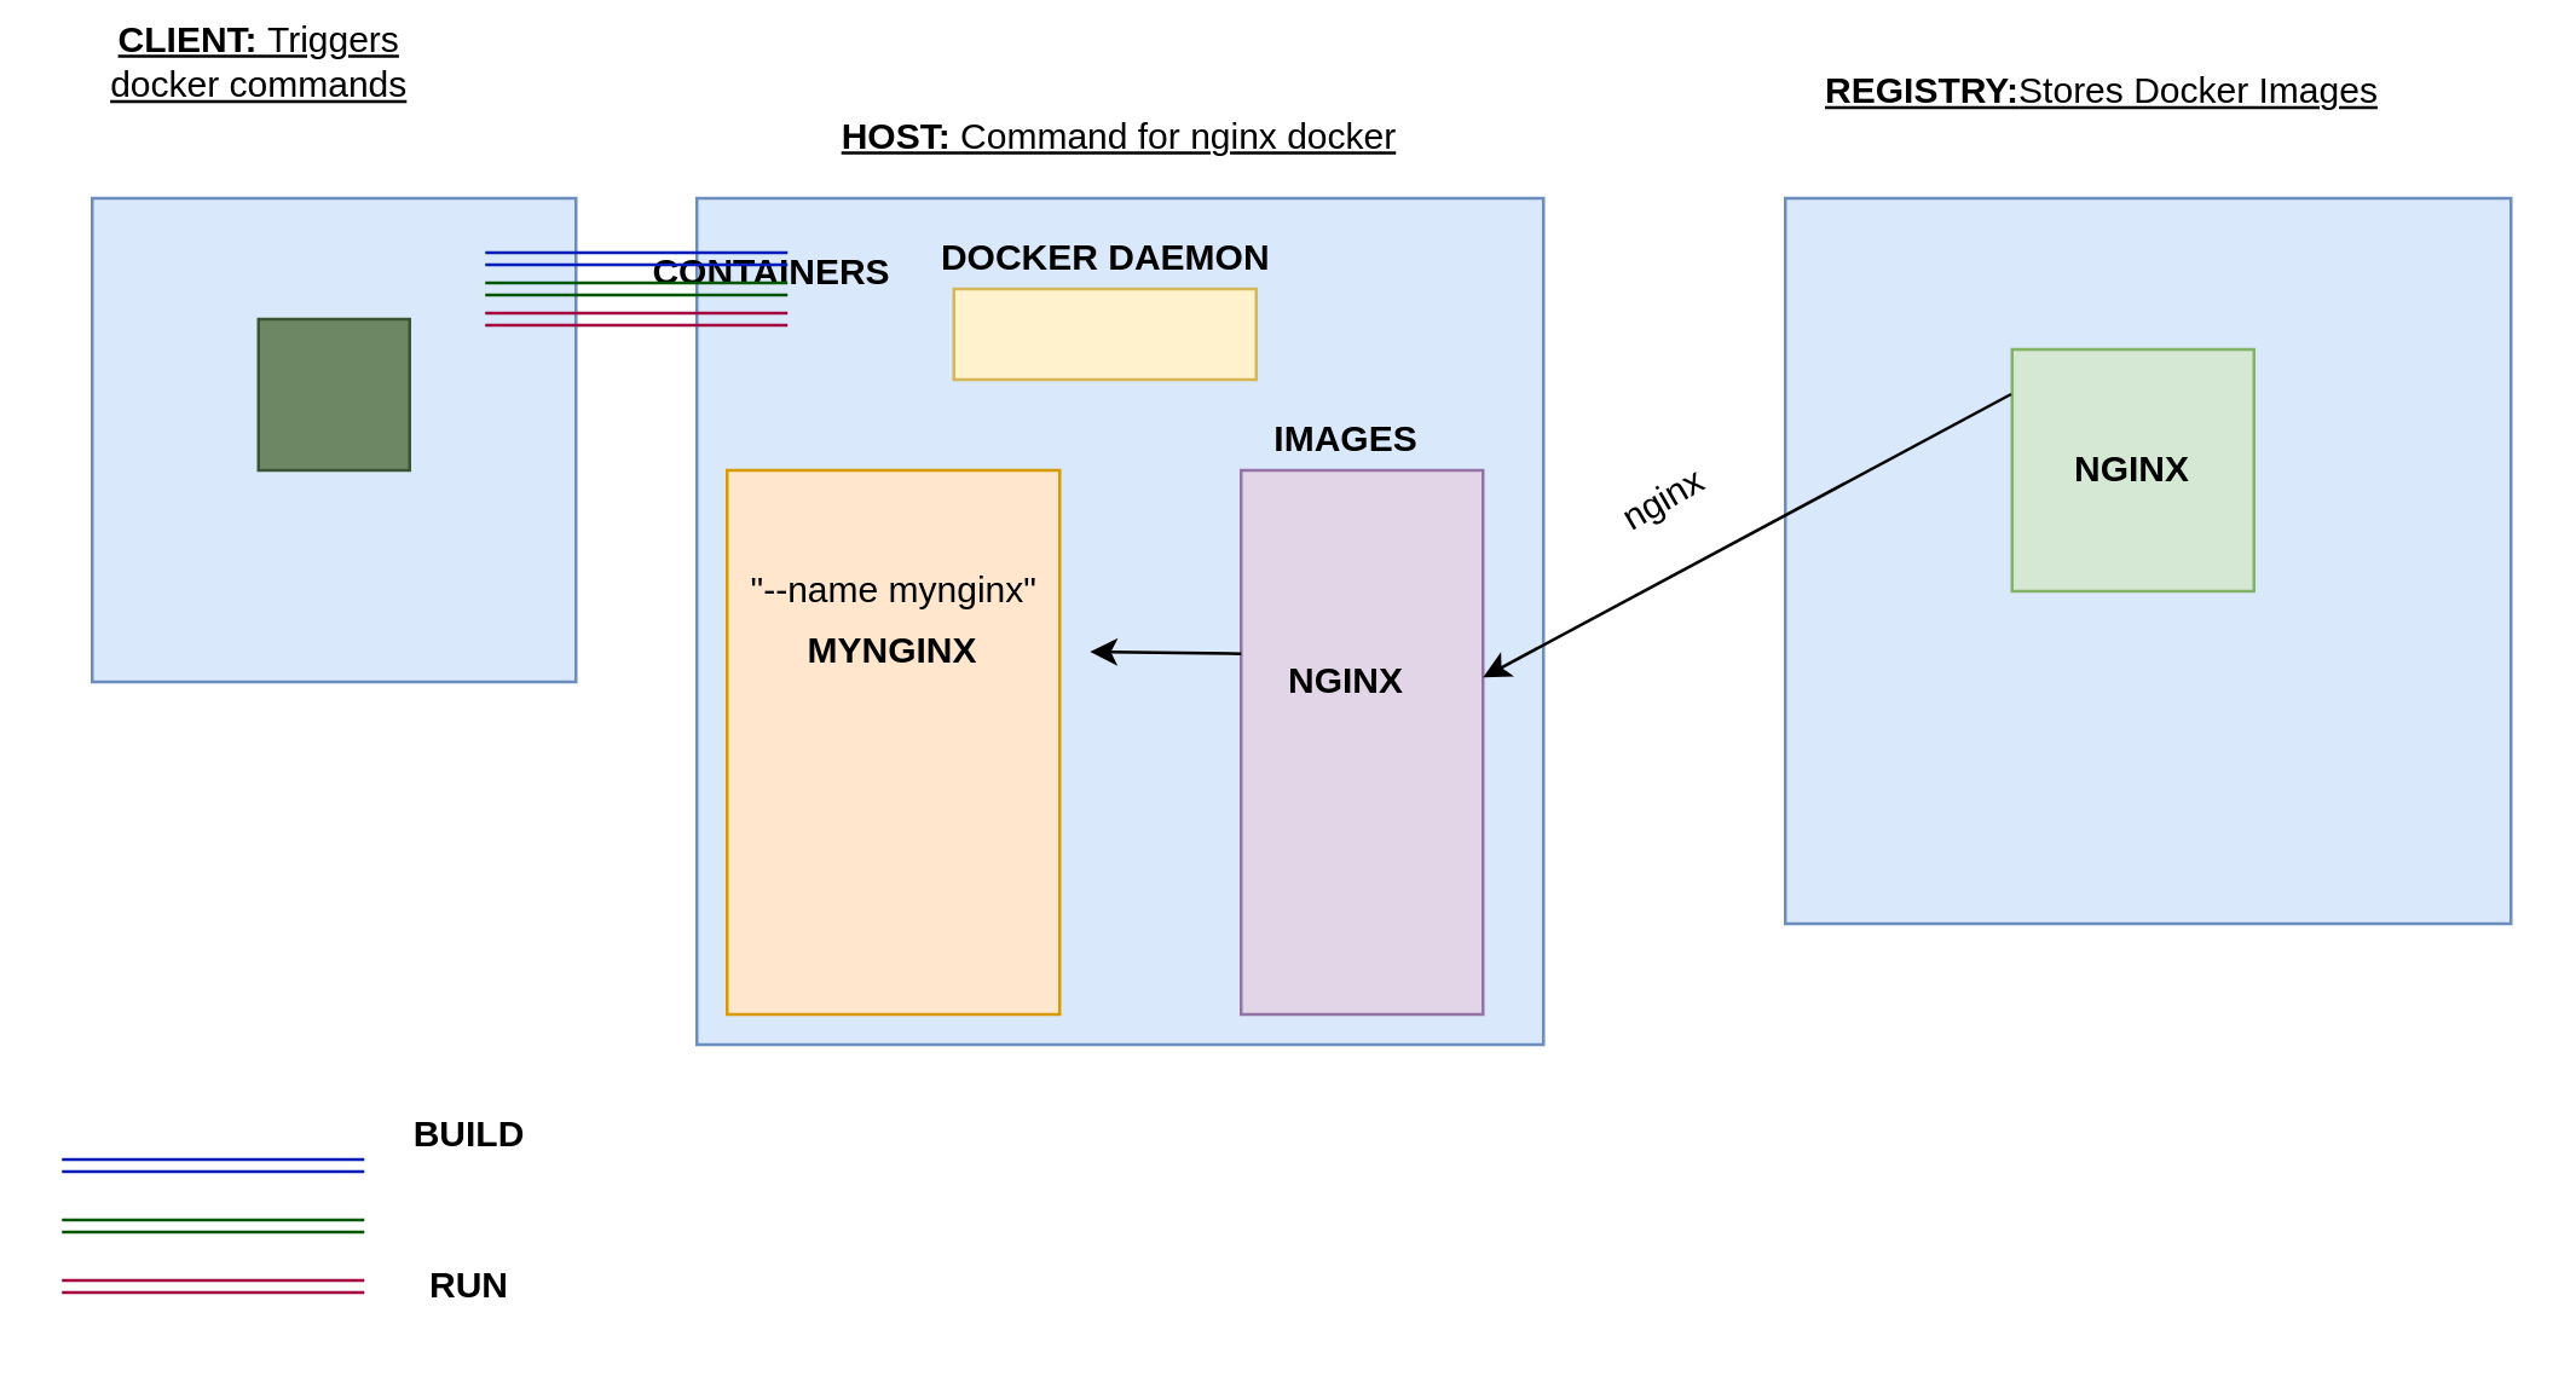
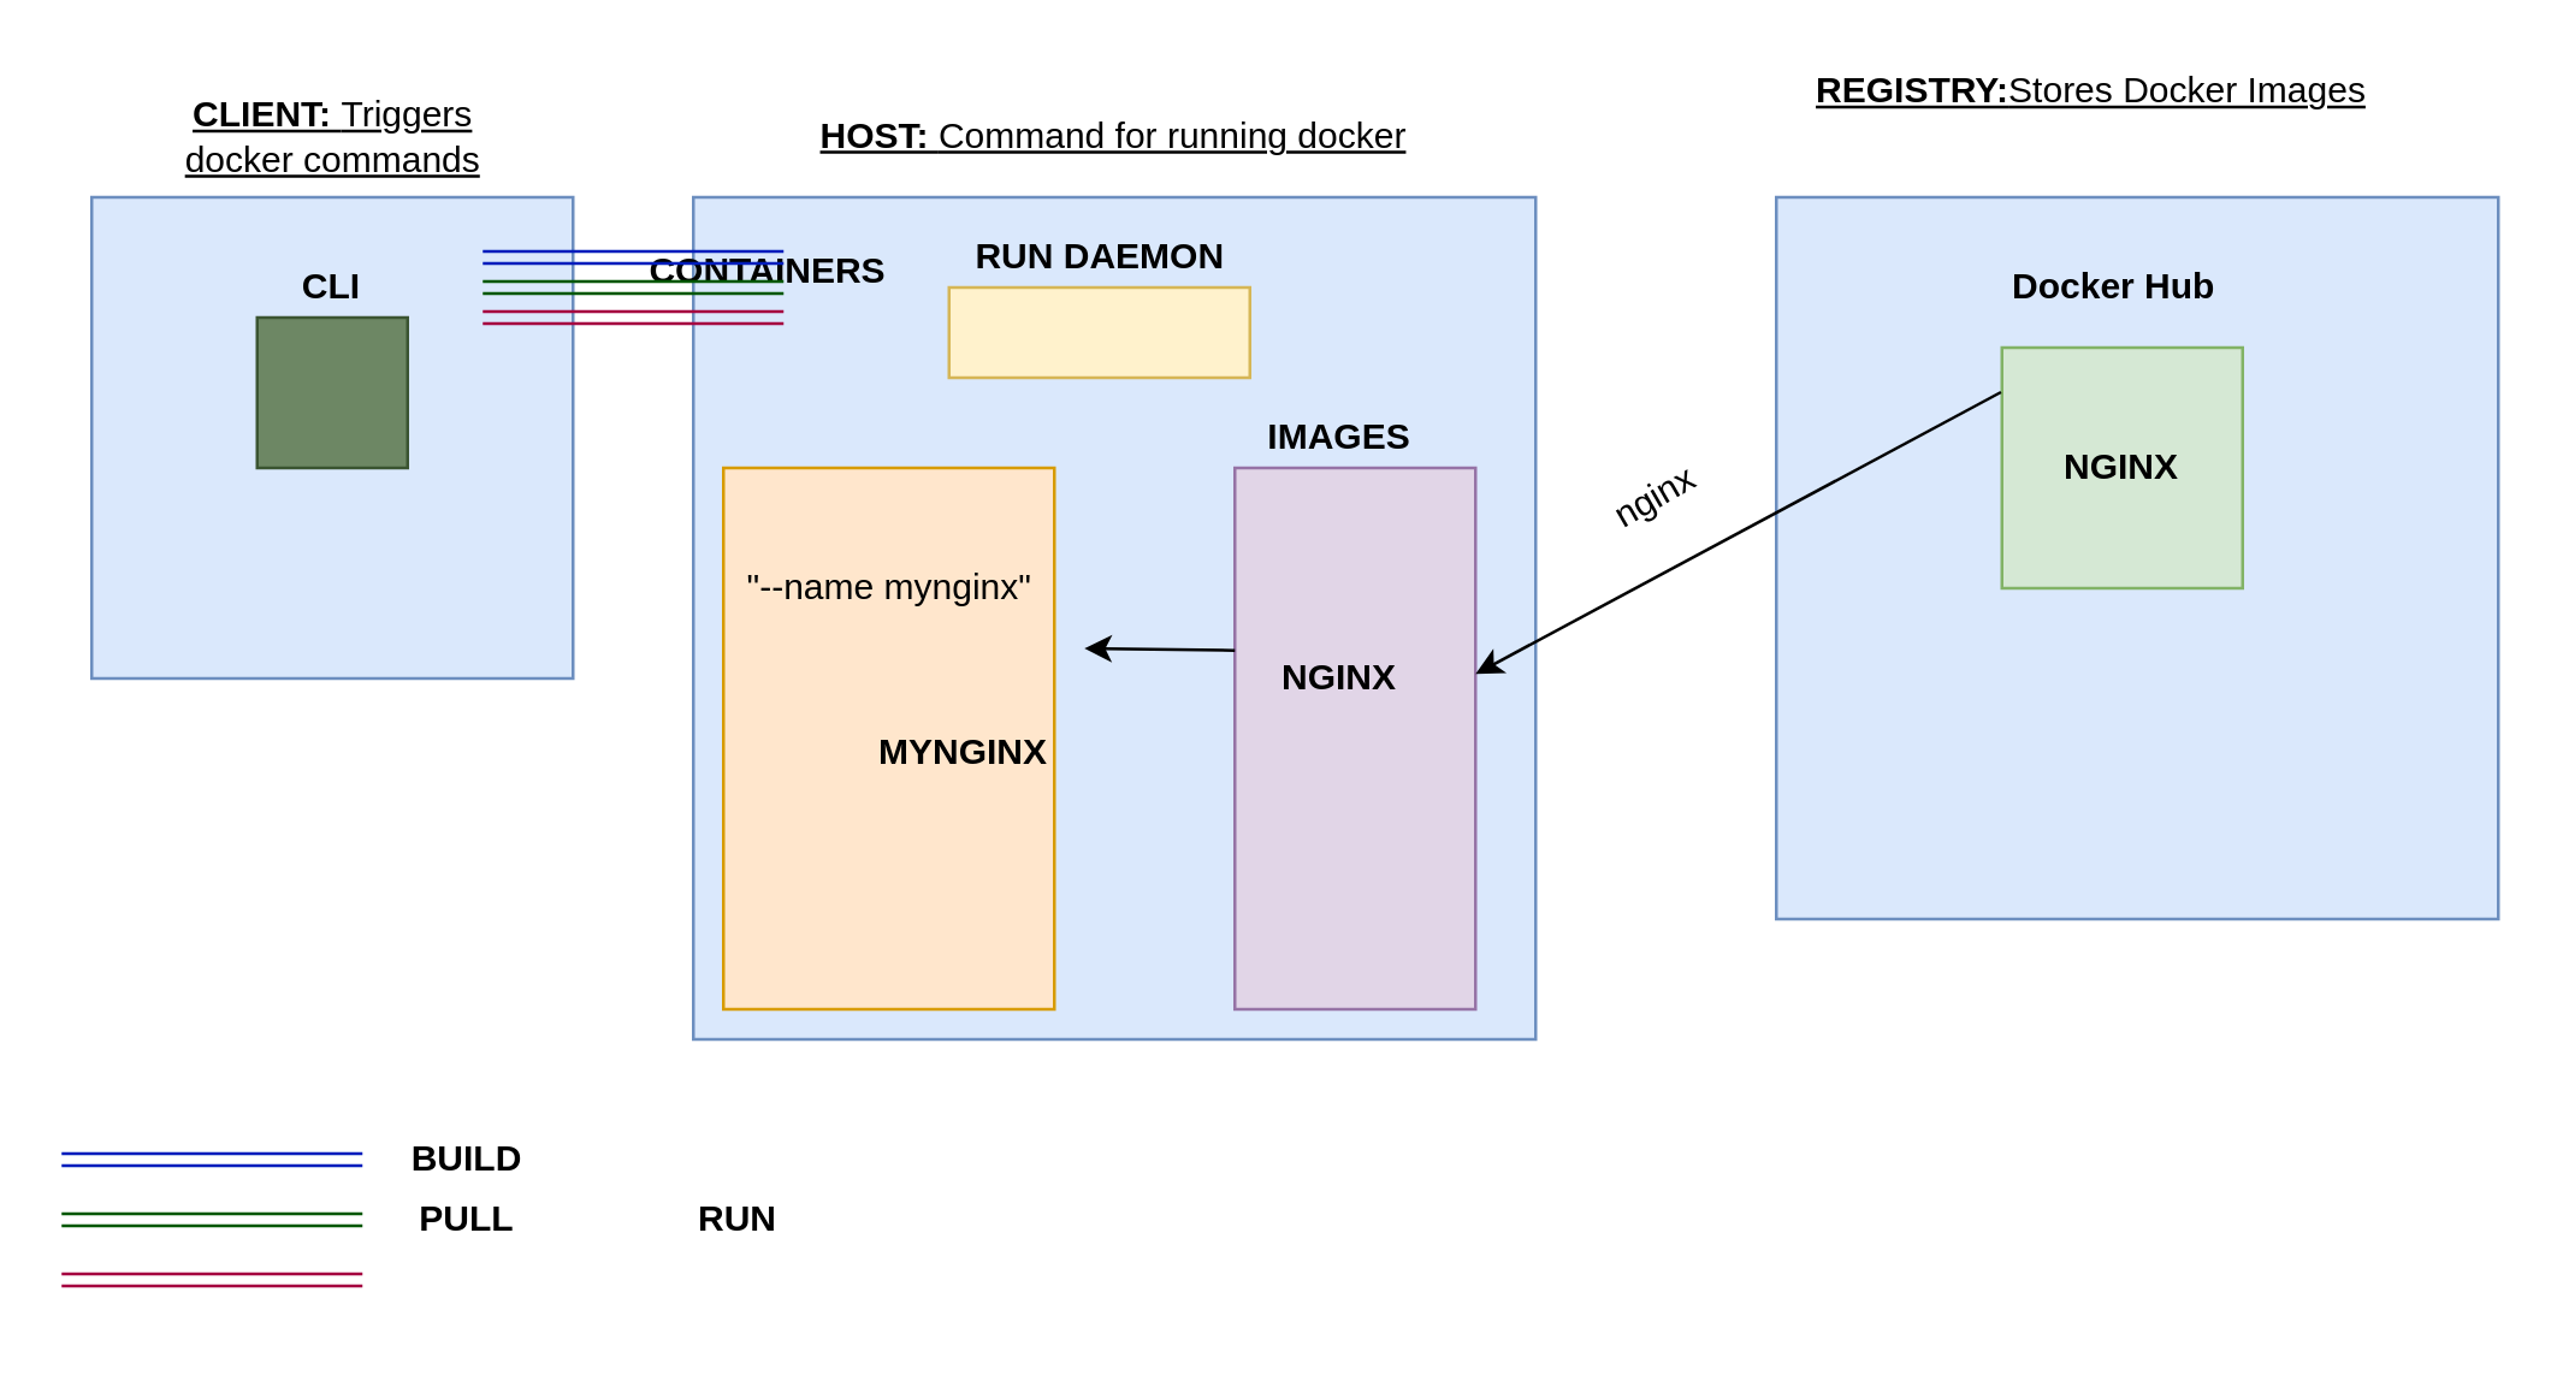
- <mxCell id="10" value="CLIENT: &lt;span style=&quot;font-weight: normal&quot;&gt;Triggers docker commands&lt;/span&gt;" style="text;html=1;strokeColor=none;fillColor=none;align=center;verticalAlign=middle;whiteSpace=wrap;rounded=0;fontStyle=5" vertex="1" parent="1"><mxGeometry x="27.5" y="10" width="115" height="20" as="geometry" /></mxCell>
+ <mxCell id="10" value="CLIENT: &lt;span style=&quot;font-weight: normal&quot;&gt;Triggers docker commands&lt;/span&gt;" style="text;html=1;strokeColor=none;fillColor=none;align=center;verticalAlign=middle;whiteSpace=wrap;rounded=0;fontStyle=5" vertex="1" parent="1"><mxGeometry x="52.5" y="35" width="115" height="20" as="geometry" /></mxCell>
- <mxCell id="9" value="&lt;u&gt;&lt;b&gt;HOST: &lt;/b&gt;Command for nginx docker&lt;/u&gt;" style="text;html=1;strokeColor=none;fillColor=none;align=center;verticalAlign=middle;whiteSpace=wrap;rounded=0;" vertex="1" parent="1"><mxGeometry x="270" y="35" width="200" height="20" as="geometry" /></mxCell>
+ <mxCell id="9" value="&lt;u&gt;&lt;b&gt;HOST: &lt;/b&gt;Command for running docker&lt;/u&gt;" style="text;html=1;strokeColor=none;fillColor=none;align=center;verticalAlign=middle;whiteSpace=wrap;rounded=0;" vertex="1" parent="1"><mxGeometry x="270" y="35" width="200" height="20" as="geometry" /></mxCell>
- <mxCell id="3" value="&lt;b&gt;DOCKER DAEMON&lt;/b&gt;" style="text;html=1;align=center;verticalAlign=middle;resizable=0;points=[];autosize=1;" vertex="1" parent="1"><mxGeometry x="305" y="75" width="120" height="20" as="geometry" /></mxCell>
+ <mxCell id="3" value="&lt;b&gt;RUN DAEMON&lt;/b&gt;" style="text;html=1;align=center;verticalAlign=middle;resizable=0;points=[];autosize=1;" vertex="1" parent="1"><mxGeometry x="305" y="75" width="120" height="20" as="geometry" /></mxCell>
+ <mxCell id="12" value="&lt;b&gt;CLI&lt;/b&gt;" style="text;html=1;strokeColor=none;fillColor=none;align=center;verticalAlign=middle;whiteSpace=wrap;rounded=0;" vertex="1" parent="1"><mxGeometry x="90" y="85" width="40" height="20" as="geometry" /></mxCell>
+ <mxCell id="16" value="&lt;b&gt;Docker Hub&lt;/b&gt;" style="text;html=1;strokeColor=none;fillColor=none;align=center;verticalAlign=middle;whiteSpace=wrap;rounded=0;" vertex="1" parent="1"><mxGeometry x="665" y="85" width="75" height="20" as="geometry" /></mxCell>
- <mxCell id="28" value="&lt;b&gt;MYNGINX&lt;/b&gt;" style="text;html=1;strokeColor=none;fillColor=none;align=center;verticalAlign=middle;whiteSpace=wrap;rounded=0;" vertex="1" parent="1"><mxGeometry x="275" y="205" width="40" height="20" as="geometry" /></mxCell>
+ <mxCell id="28" value="&lt;b&gt;MYNGINX&lt;/b&gt;" style="text;html=1;strokeColor=none;fillColor=none;align=center;verticalAlign=middle;whiteSpace=wrap;rounded=0;" vertex="1" parent="1"><mxGeometry x="300" y="240" width="40" height="20" as="geometry" /></mxCell>
- <mxCell id="23" value="&lt;b&gt;BUILD&lt;/b&gt;" style="text;html=1;strokeColor=none;fillColor=none;align=center;verticalAlign=middle;whiteSpace=wrap;rounded=0;" vertex="1" parent="1"><mxGeometry x="135" y="365" width="40" height="20" as="geometry" /></mxCell>
+ <mxCell id="23" value="&lt;b&gt;BUILD&lt;/b&gt;" style="text;html=1;strokeColor=none;fillColor=none;align=center;verticalAlign=middle;whiteSpace=wrap;rounded=0;" vertex="1" parent="1"><mxGeometry x="135" y="375" width="40" height="20" as="geometry" /></mxCell>
+ <mxCell id="24" value="&lt;b&gt;PULL&lt;/b&gt;" style="text;html=1;strokeColor=none;fillColor=none;align=center;verticalAlign=middle;whiteSpace=wrap;rounded=0;" vertex="1" parent="1"><mxGeometry x="135" y="395" width="40" height="20" as="geometry" /></mxCell>
- <mxCell id="25" value="&lt;b&gt;RUN&lt;/b&gt;" style="text;html=1;strokeColor=none;fillColor=none;align=center;verticalAlign=middle;whiteSpace=wrap;rounded=0;" vertex="1" parent="1"><mxGeometry x="135" y="415" width="40" height="20" as="geometry" /></mxCell>
+ <mxCell id="25" value="&lt;b&gt;RUN&lt;/b&gt;" style="text;html=1;strokeColor=none;fillColor=none;align=center;verticalAlign=middle;whiteSpace=wrap;rounded=0;" vertex="1" parent="1"><mxGeometry x="225" y="395" width="40" height="20" as="geometry" /></mxCell>
